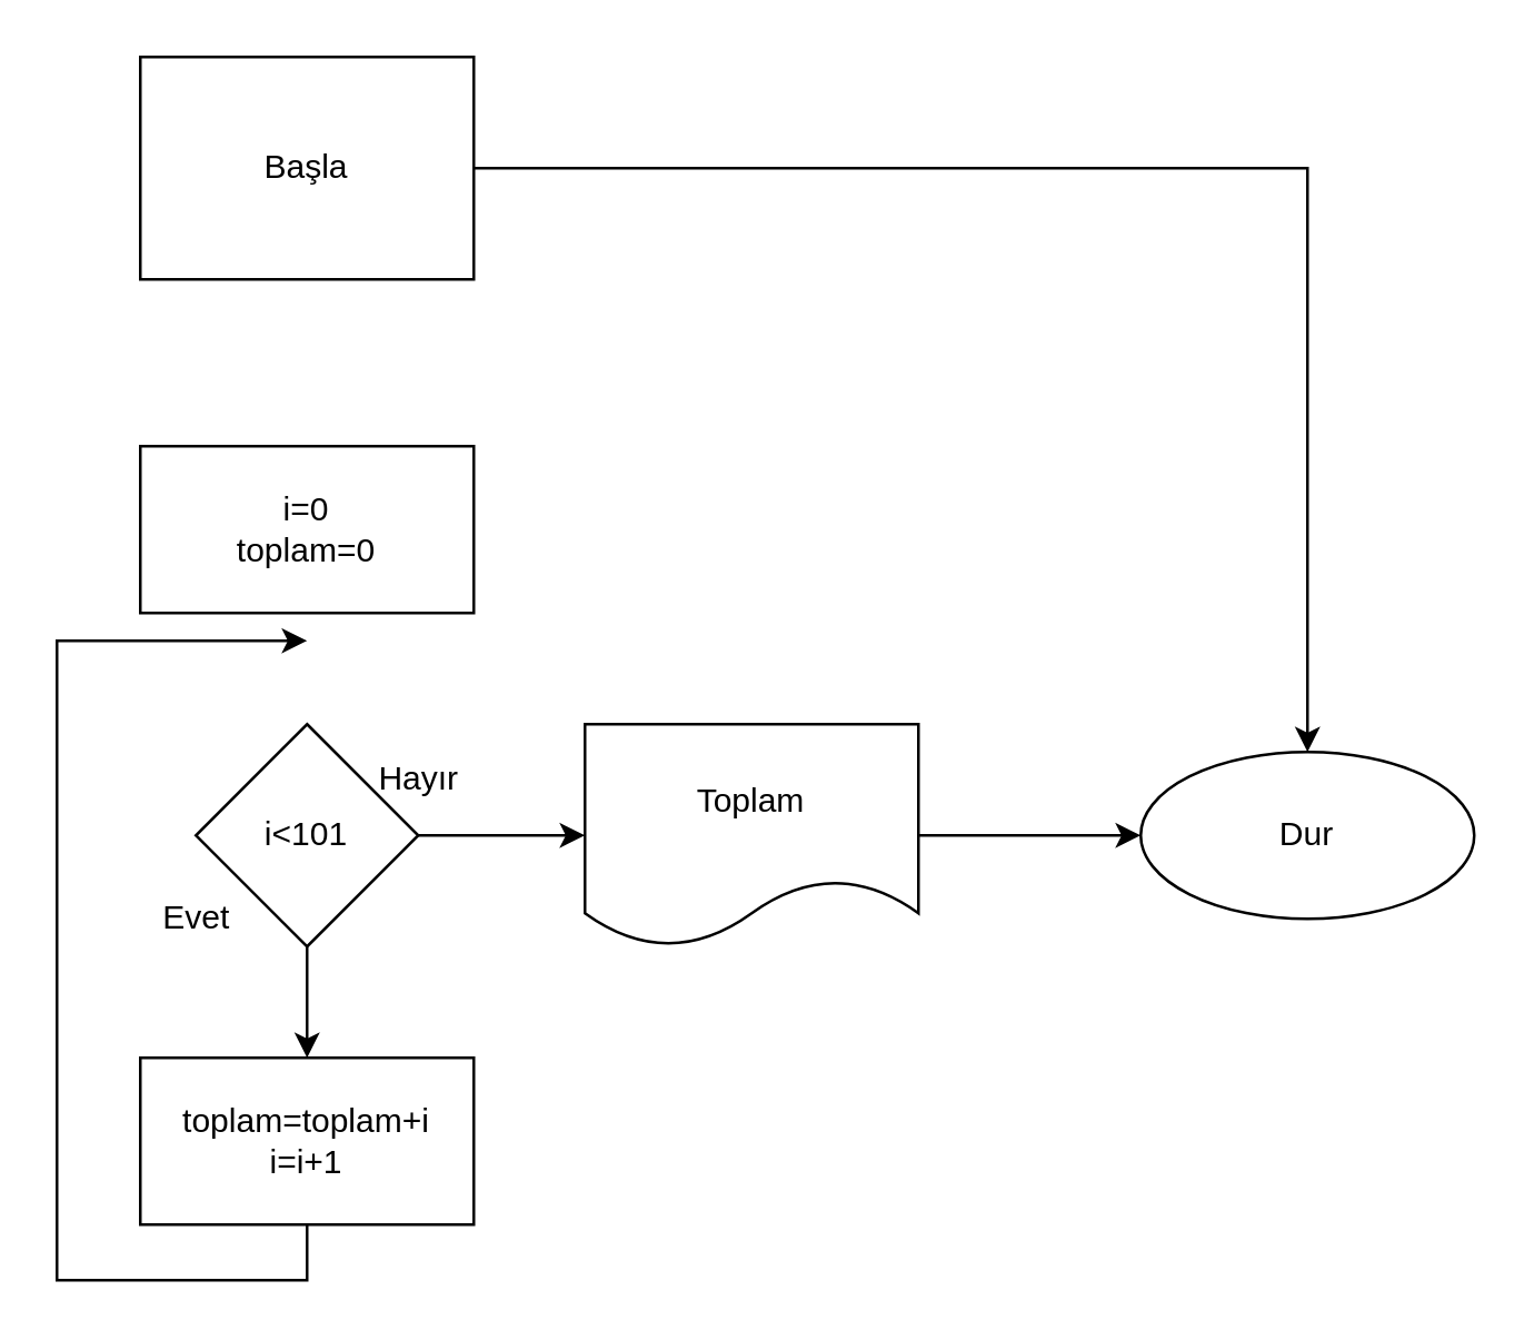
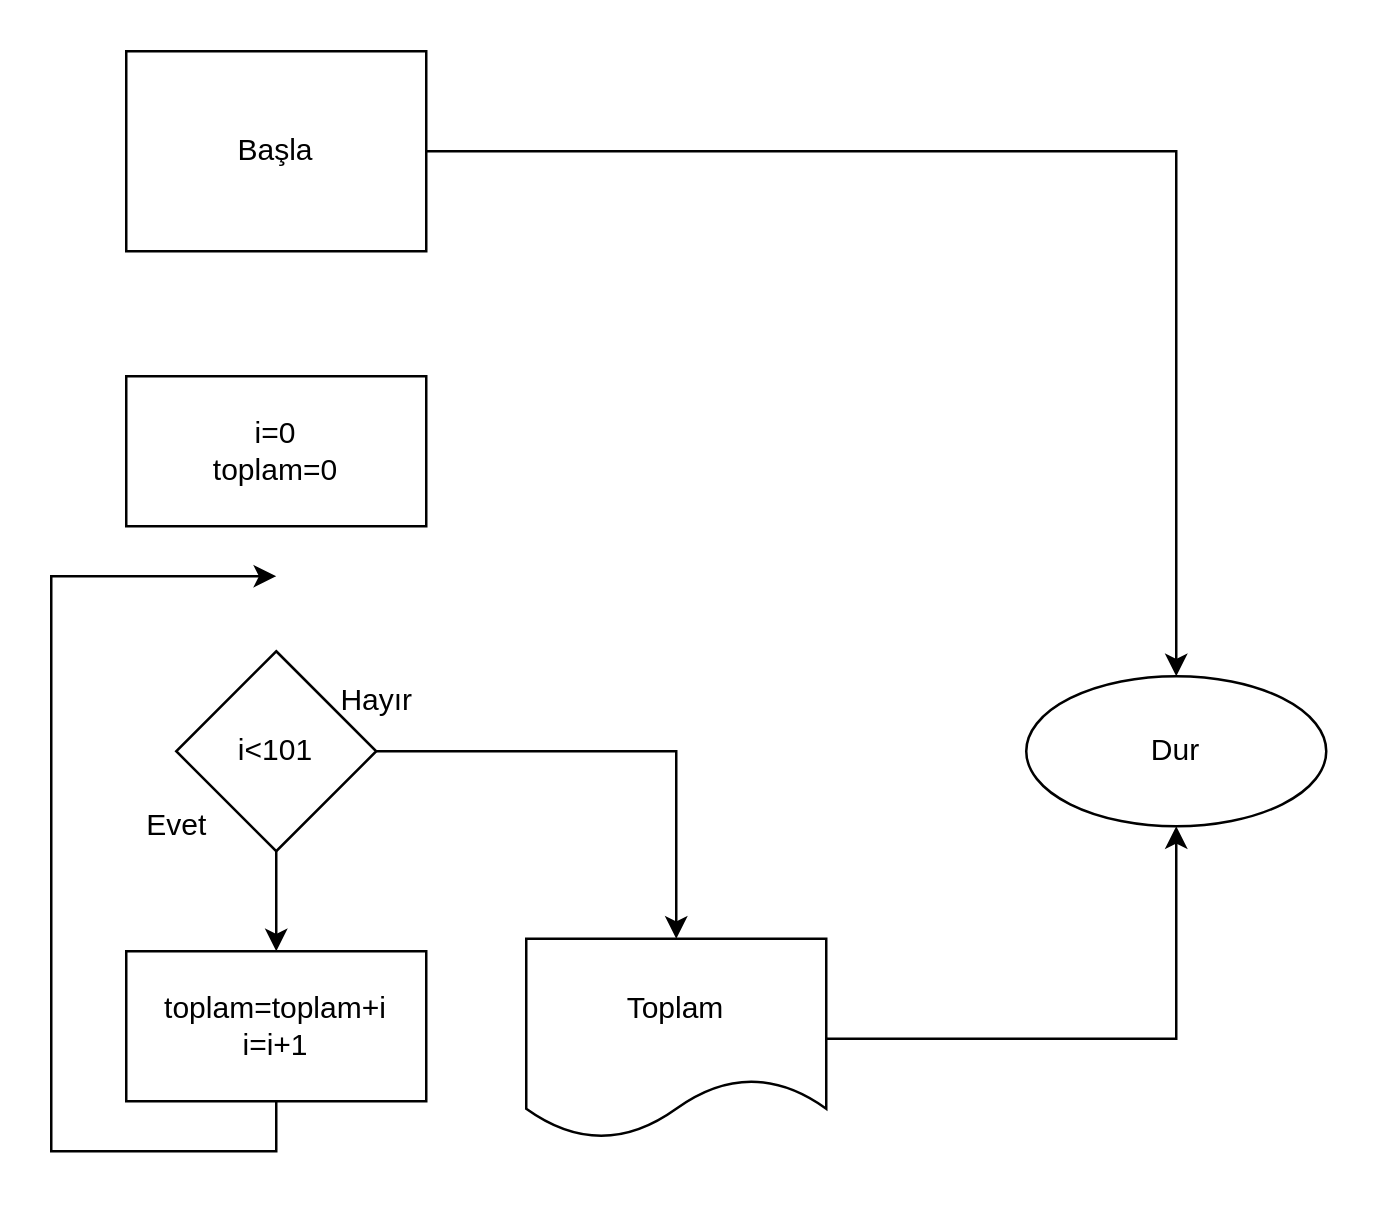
- <mxCell id="4" value="i=0&lt;br&gt;toplam=0" style="whiteSpace=wrap;html=1;" vertex="1" parent="1"><mxGeometry x="50" y="160" width="120" height="60" as="geometry" /></mxCell>
+ <mxCell id="4" value="i=0&lt;br&gt;toplam=0" style="whiteSpace=wrap;html=1;" vertex="1" parent="1"><mxGeometry x="50" y="150" width="120" height="60" as="geometry" /></mxCell>
- <mxCell id="13" value="Toplam" style="shape=document;whiteSpace=wrap;html=1;boundedLbl=1;" vertex="1" parent="1"><mxGeometry x="210" y="260" width="120" height="80" as="geometry" /></mxCell>
+ <mxCell id="13" value="Toplam" style="shape=document;whiteSpace=wrap;html=1;boundedLbl=1;" vertex="1" parent="1"><mxGeometry x="210" y="375" width="120" height="80" as="geometry" /></mxCell>
